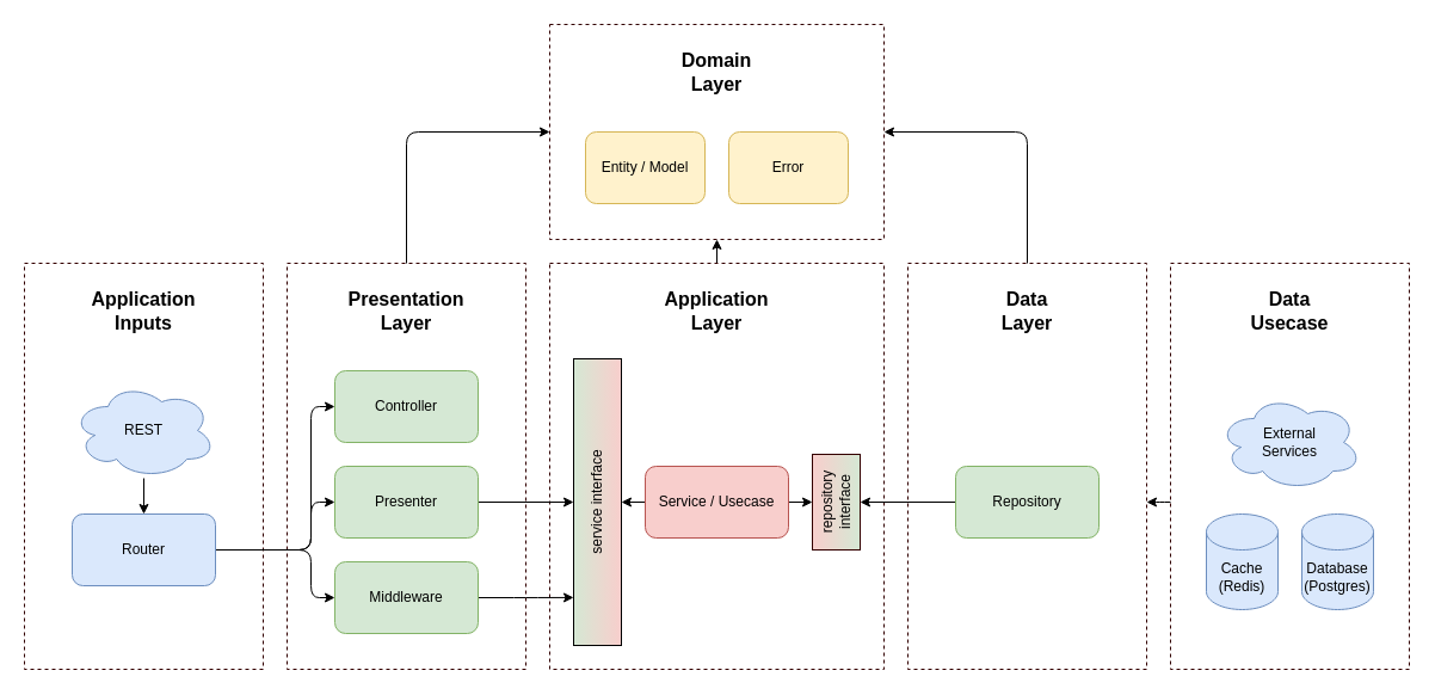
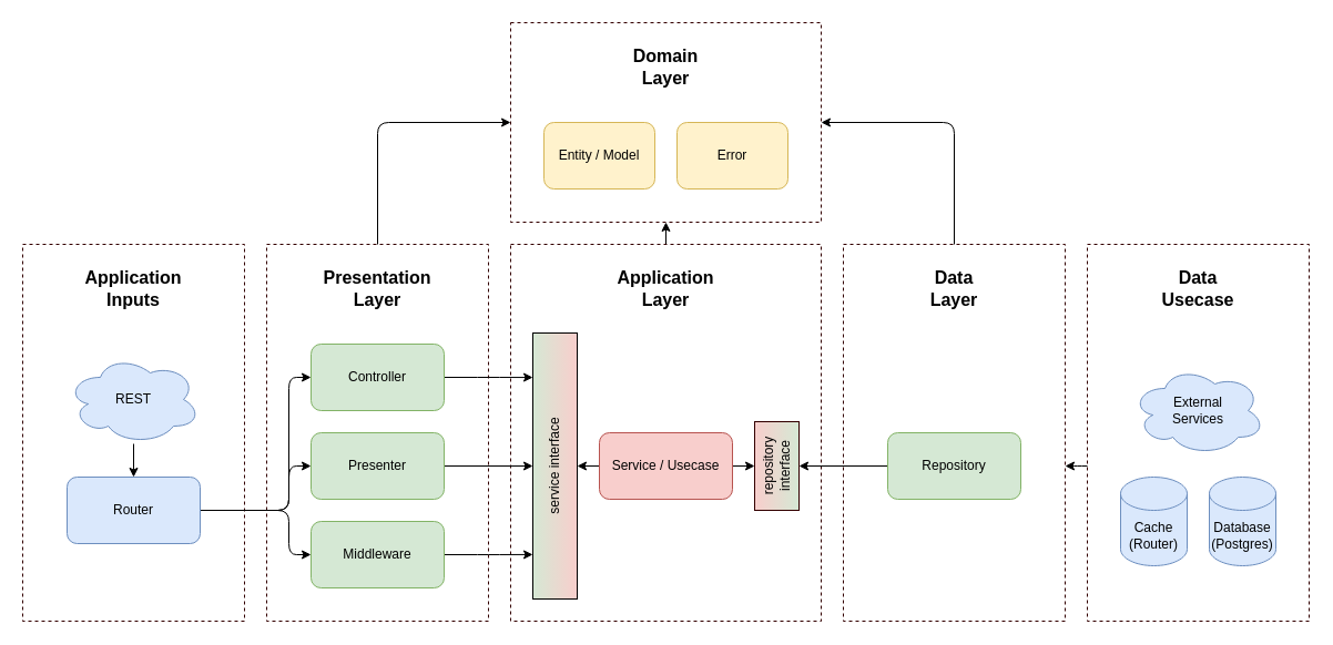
+ <mxCell id="29" style="edgeStyle=orthogonalEdgeStyle;html=1;entryX=0.833;entryY=0;entryDx=0;entryDy=0;entryPerimeter=0;fontSize=16;endArrow=classic;endFill=1;" edge="1" parent="1" source="30" target="36"><mxGeometry relative="1" as="geometry" /></mxCell>
- <mxCell id="20" value="Cache&lt;br&gt;(Redis)" style="shape=cylinder3;whiteSpace=wrap;html=1;boundedLbl=1;backgroundOutline=1;size=15;fillColor=#dae8fc;strokeColor=#6c8ebf;" vertex="1" parent="1"><mxGeometry x="1010" y="430" width="60" height="80" as="geometry" /></mxCell>
+ <mxCell id="20" value="Cache&lt;br&gt;(Router)" style="shape=cylinder3;whiteSpace=wrap;html=1;boundedLbl=1;backgroundOutline=1;size=15;fillColor=#dae8fc;strokeColor=#6c8ebf;" vertex="1" parent="1"><mxGeometry x="1010" y="430" width="60" height="80" as="geometry" /></mxCell>
